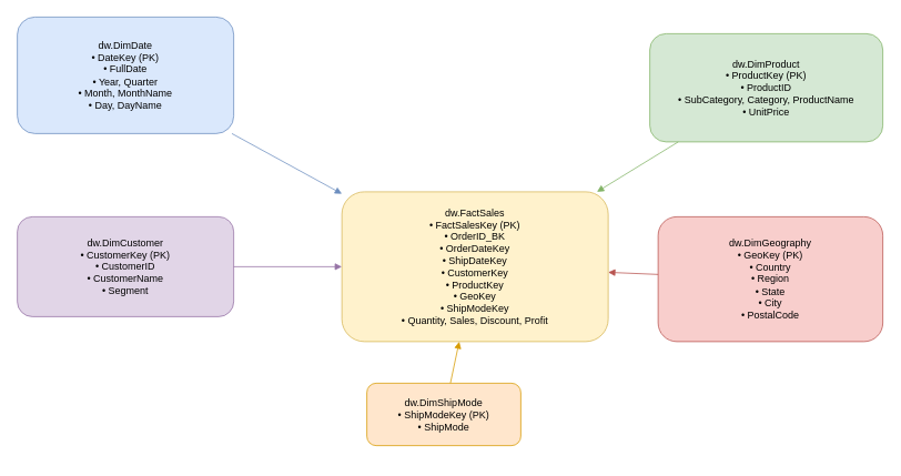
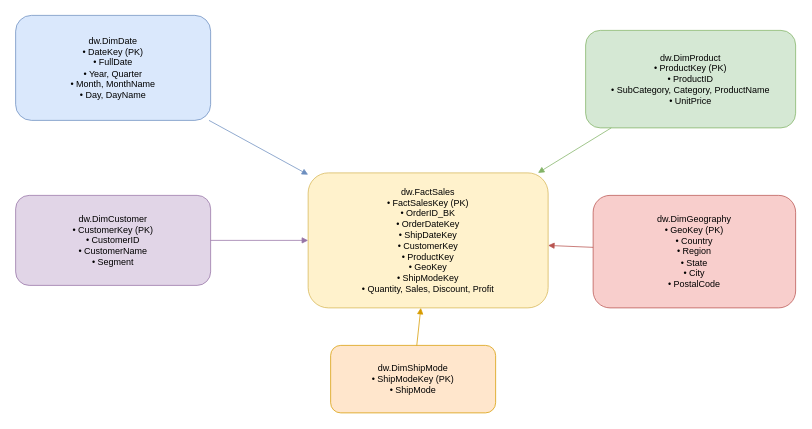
- <mxCell id="7" value="dw.DimShipMode&#10;• ShipModeKey (PK)&#10;• ShipMode" style="shape=rectangle;rounded=1;whiteSpace=wrap;html=1;fillColor=#ffe6cc;strokeColor=#d79b00;fontSize=12;" parent="1" vertex="1"><mxGeometry x="440" y="460" width="185" height="75" as="geometry" /></mxCell>
+ <mxCell id="7" value="dw.DimShipMode&#10;• ShipModeKey (PK)&#10;• ShipMode" style="shape=rectangle;rounded=1;whiteSpace=wrap;html=1;fillColor=#ffe6cc;strokeColor=#d79b00;fontSize=12;" parent="1" vertex="1"><mxGeometry x="440" y="460" width="220" height="90" as="geometry" /></mxCell>
